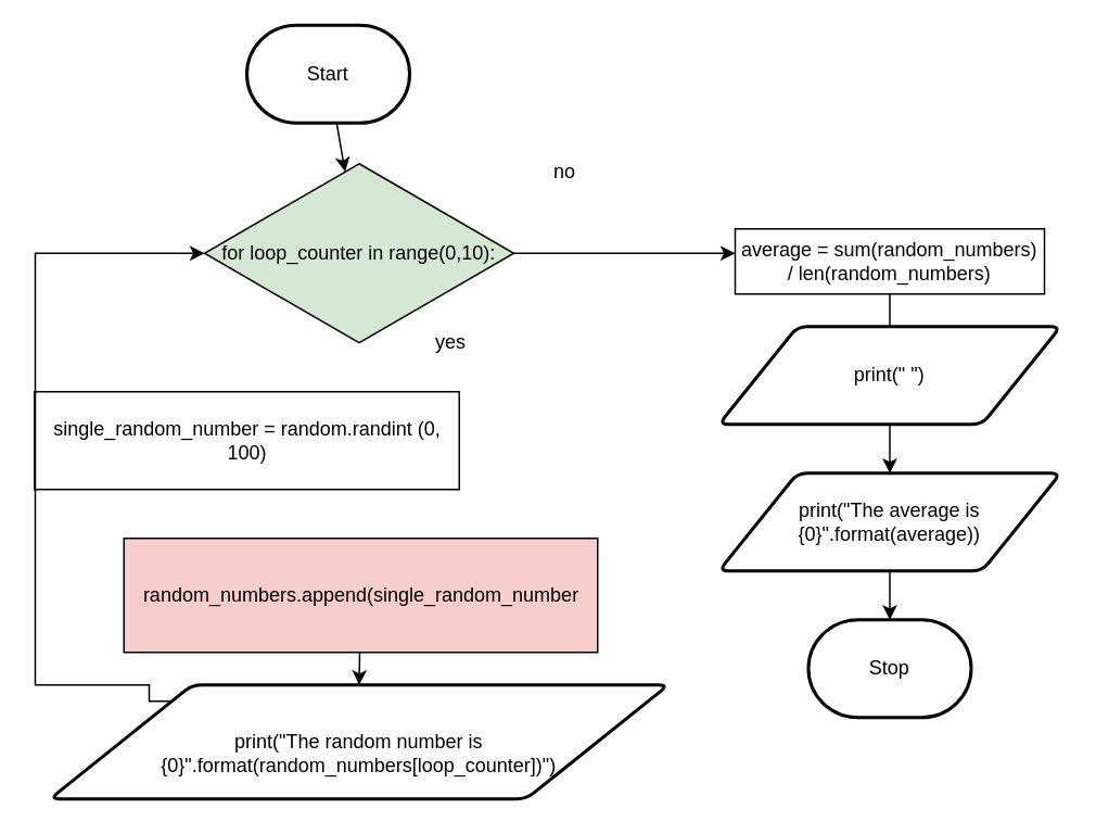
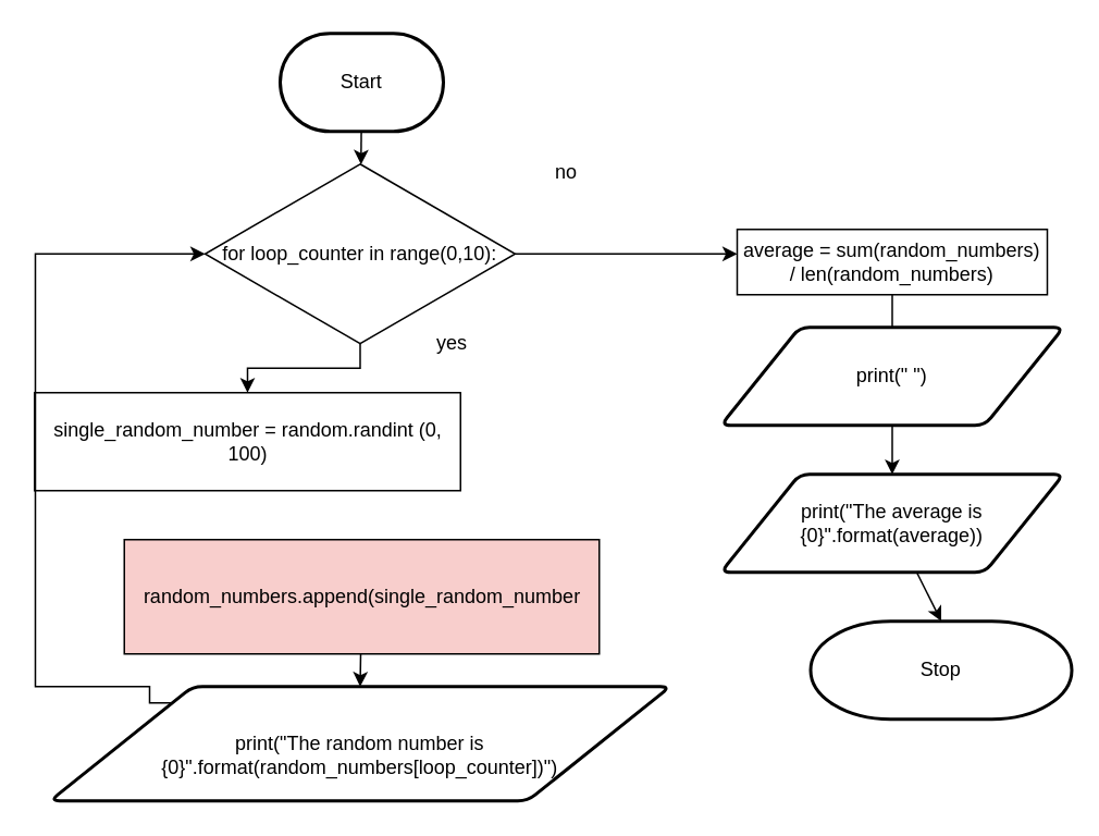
- <mxCell id="3" value="Start" style="strokeWidth=2;html=1;shape=mxgraph.flowchart.terminator;whiteSpace=wrap;" parent="1" vertex="1"><mxGeometry x="151" y="15" width="100" height="60" as="geometry" /></mxCell>
+ <mxCell id="3" value="Start" style="strokeWidth=2;html=1;shape=mxgraph.flowchart.terminator;whiteSpace=wrap;" parent="1" vertex="1"><mxGeometry x="171" y="20" width="100" height="60" as="geometry" /></mxCell>
- <mxCell id="9" value="for loop_counter in range(0,10):" style="rhombus;whiteSpace=wrap;html=1;fillColor=#d5e8d4;" parent="1" vertex="1"><mxGeometry x="125" y="100" width="190" height="110" as="geometry" /></mxCell>
+ <mxCell id="9" value="for loop_counter in range(0,10):" style="rhombus;whiteSpace=wrap;html=1;" parent="1" vertex="1"><mxGeometry x="125" y="100" width="190" height="110" as="geometry" /></mxCell>
+ <mxCell id="8" style="edgeStyle=orthogonalEdgeStyle;rounded=0;html=1;entryX=0.5;entryY=0;entryDx=0;entryDy=0;" parent="1" source="9" target="10" edge="1"><mxGeometry relative="1" as="geometry" /></mxCell>
- <mxCell id="5" value="Stop" style="strokeWidth=2;html=1;shape=mxgraph.flowchart.terminator;whiteSpace=wrap;" parent="1" vertex="1"><mxGeometry x="496" y="380" width="100" height="60" as="geometry" /></mxCell>
+ <mxCell id="5" value="Stop" style="strokeWidth=2;html=1;shape=mxgraph.flowchart.terminator;whiteSpace=wrap;" parent="1" vertex="1"><mxGeometry x="496" y="380" width="160" height="60" as="geometry" /></mxCell>
